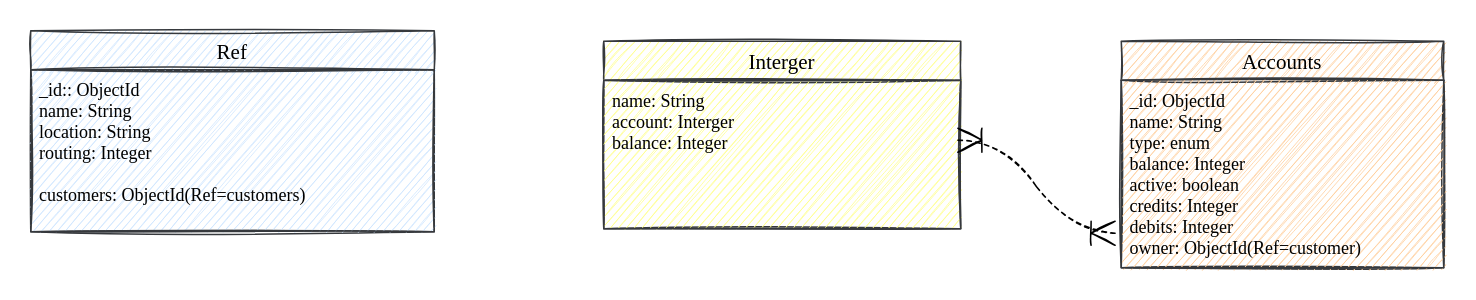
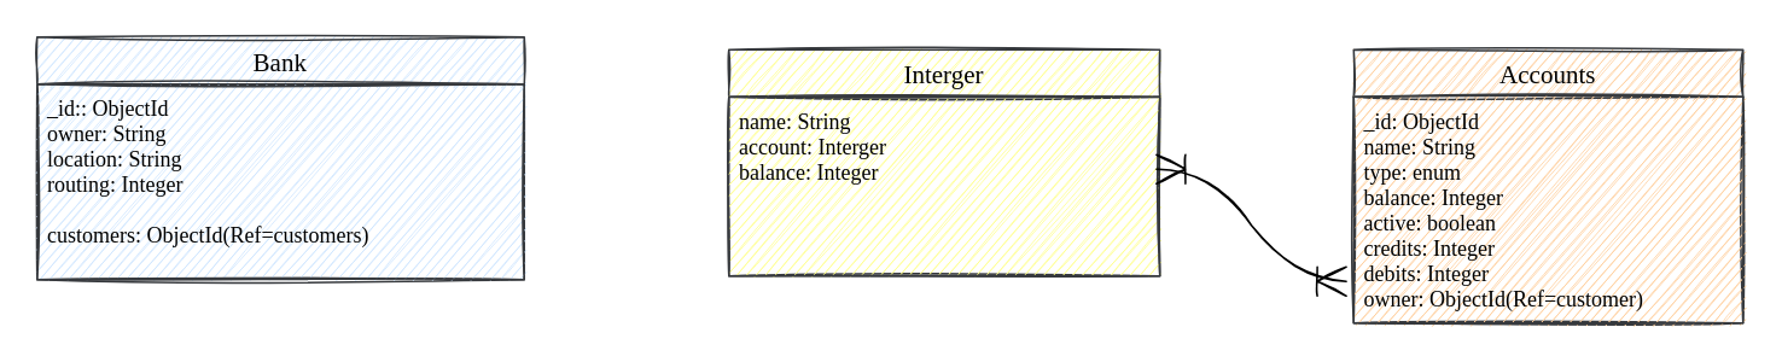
- <mxCell id="2" value="Ref" style="swimlane;fontStyle=0;childLayout=stackLayout;horizontal=1;startSize=26;horizontalStack=0;resizeParent=1;resizeParentMax=0;resizeLast=0;collapsible=1;marginBottom=0;align=center;fontSize=14;sketch=1;hachureGap=4;fontFamily=Architects Daughter;fontSource=https%3A%2F%2Ffonts.googleapis.com%2Fcss%3Ffamily%3DArchitects%2BDaughter;fillColor=#cce5ff;strokeColor=#36393d;" vertex="1" parent="1"><mxGeometry x="20" y="20" width="269" height="134" as="geometry"><mxRectangle x="-113" y="36" width="60" height="26" as="alternateBounds" /></mxGeometry></mxCell>
+ <mxCell id="2" value="Bank" style="swimlane;fontStyle=0;childLayout=stackLayout;horizontal=1;startSize=26;horizontalStack=0;resizeParent=1;resizeParentMax=0;resizeLast=0;collapsible=1;marginBottom=0;align=center;fontSize=14;sketch=1;hachureGap=4;fontFamily=Architects Daughter;fontSource=https%3A%2F%2Ffonts.googleapis.com%2Fcss%3Ffamily%3DArchitects%2BDaughter;fillColor=#cce5ff;strokeColor=#36393d;" vertex="1" parent="1"><mxGeometry x="20" y="20" width="269" height="134" as="geometry"><mxRectangle x="-113" y="36" width="60" height="26" as="alternateBounds" /></mxGeometry></mxCell>
- <mxCell id="3" value="_id:: ObjectId&#10;name: String&#10;location: String&#10;routing: Integer&#10;&#10;customers: ObjectId(Ref=customers)" style="text;strokeColor=#36393d;fillColor=#cce5ff;spacingLeft=4;spacingRight=4;overflow=hidden;rotatable=0;points=[[0,0.5],[1,0.5]];portConstraint=eastwest;fontSize=12;sketch=1;hachureGap=4;fontFamily=Architects Daughter;fontSource=https%3A%2F%2Ffonts.googleapis.com%2Fcss%3Ffamily%3DArchitects%2BDaughter;" vertex="1" parent="2"><mxGeometry y="26" width="269" height="108" as="geometry" /></mxCell>
+ <mxCell id="3" value="_id:: ObjectId&#10;owner: String&#10;location: String&#10;routing: Integer&#10;&#10;customers: ObjectId(Ref=customers)" style="text;strokeColor=#36393d;fillColor=#cce5ff;spacingLeft=4;spacingRight=4;overflow=hidden;rotatable=0;points=[[0,0.5],[1,0.5]];portConstraint=eastwest;fontSize=12;sketch=1;hachureGap=4;fontFamily=Architects Daughter;fontSource=https%3A%2F%2Ffonts.googleapis.com%2Fcss%3Ffamily%3DArchitects%2BDaughter;" vertex="1" parent="2"><mxGeometry y="26" width="269" height="108" as="geometry" /></mxCell>
- <mxCell id="8" value="" style="edgeStyle=entityRelationEdgeStyle;fontSize=12;html=1;endArrow=ERoneToMany;startArrow=ERoneToMany;rounded=0;sketch=1;hachureGap=4;fontFamily=Architects Daughter;fontSource=https%3A%2F%2Ffonts.googleapis.com%2Fcss%3Ffamily%3DArchitects%2BDaughter;startSize=14;endSize=14;sourcePerimeterSpacing=8;targetPerimeterSpacing=8;curved=1;entryX=-0.019;entryY=0.816;entryDx=0;entryDy=0;entryPerimeter=0;exitX=0.992;exitY=0.404;exitDx=0;exitDy=0;exitPerimeter=0;dashed=1;" edge="1" parent="1" source="5" target="7"><mxGeometry width="100" height="100" relative="1" as="geometry"><mxPoint x="638" y="99" as="sourcePoint" /><mxPoint x="738" y="-1" as="targetPoint" /></mxGeometry></mxCell>
+ <mxCell id="8" value="" style="edgeStyle=entityRelationEdgeStyle;fontSize=12;html=1;endArrow=ERoneToMany;startArrow=ERoneToMany;rounded=0;sketch=1;hachureGap=4;fontFamily=Architects Daughter;fontSource=https%3A%2F%2Ffonts.googleapis.com%2Fcss%3Ffamily%3DArchitects%2BDaughter;startSize=14;endSize=14;sourcePerimeterSpacing=8;targetPerimeterSpacing=8;curved=1;entryX=-0.019;entryY=0.816;entryDx=0;entryDy=0;entryPerimeter=0;exitX=0.992;exitY=0.404;exitDx=0;exitDy=0;exitPerimeter=0;" edge="1" parent="1" source="5" target="7"><mxGeometry width="100" height="100" relative="1" as="geometry"><mxPoint x="638" y="99" as="sourcePoint" /><mxPoint x="738" y="-1" as="targetPoint" /></mxGeometry></mxCell>
